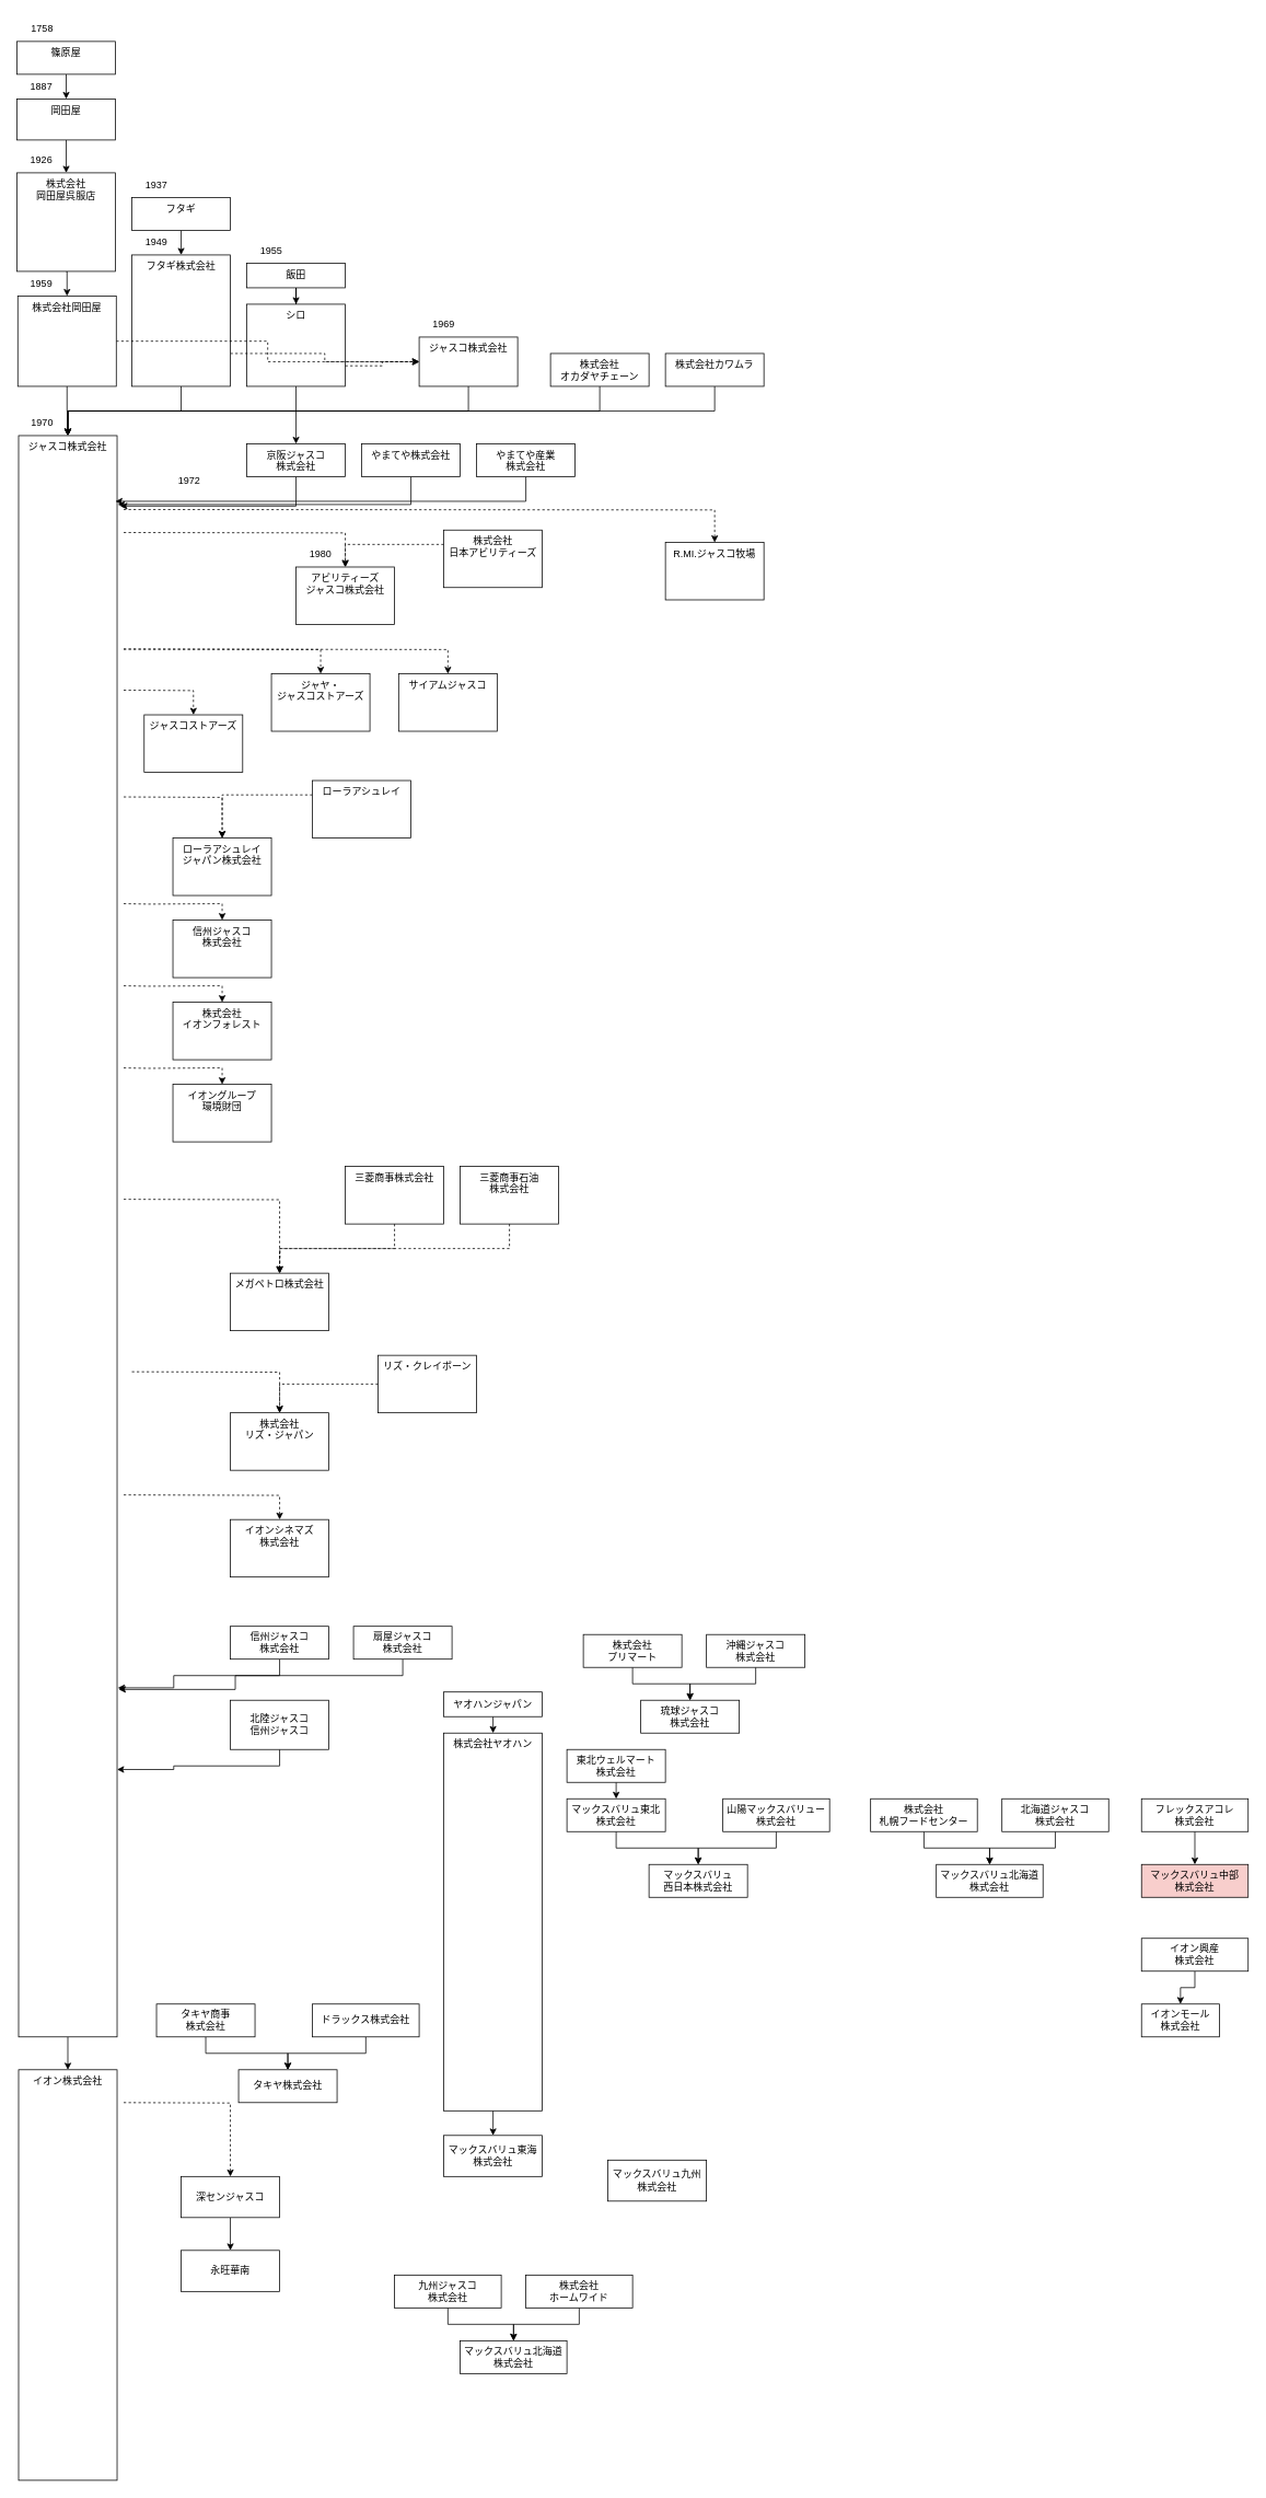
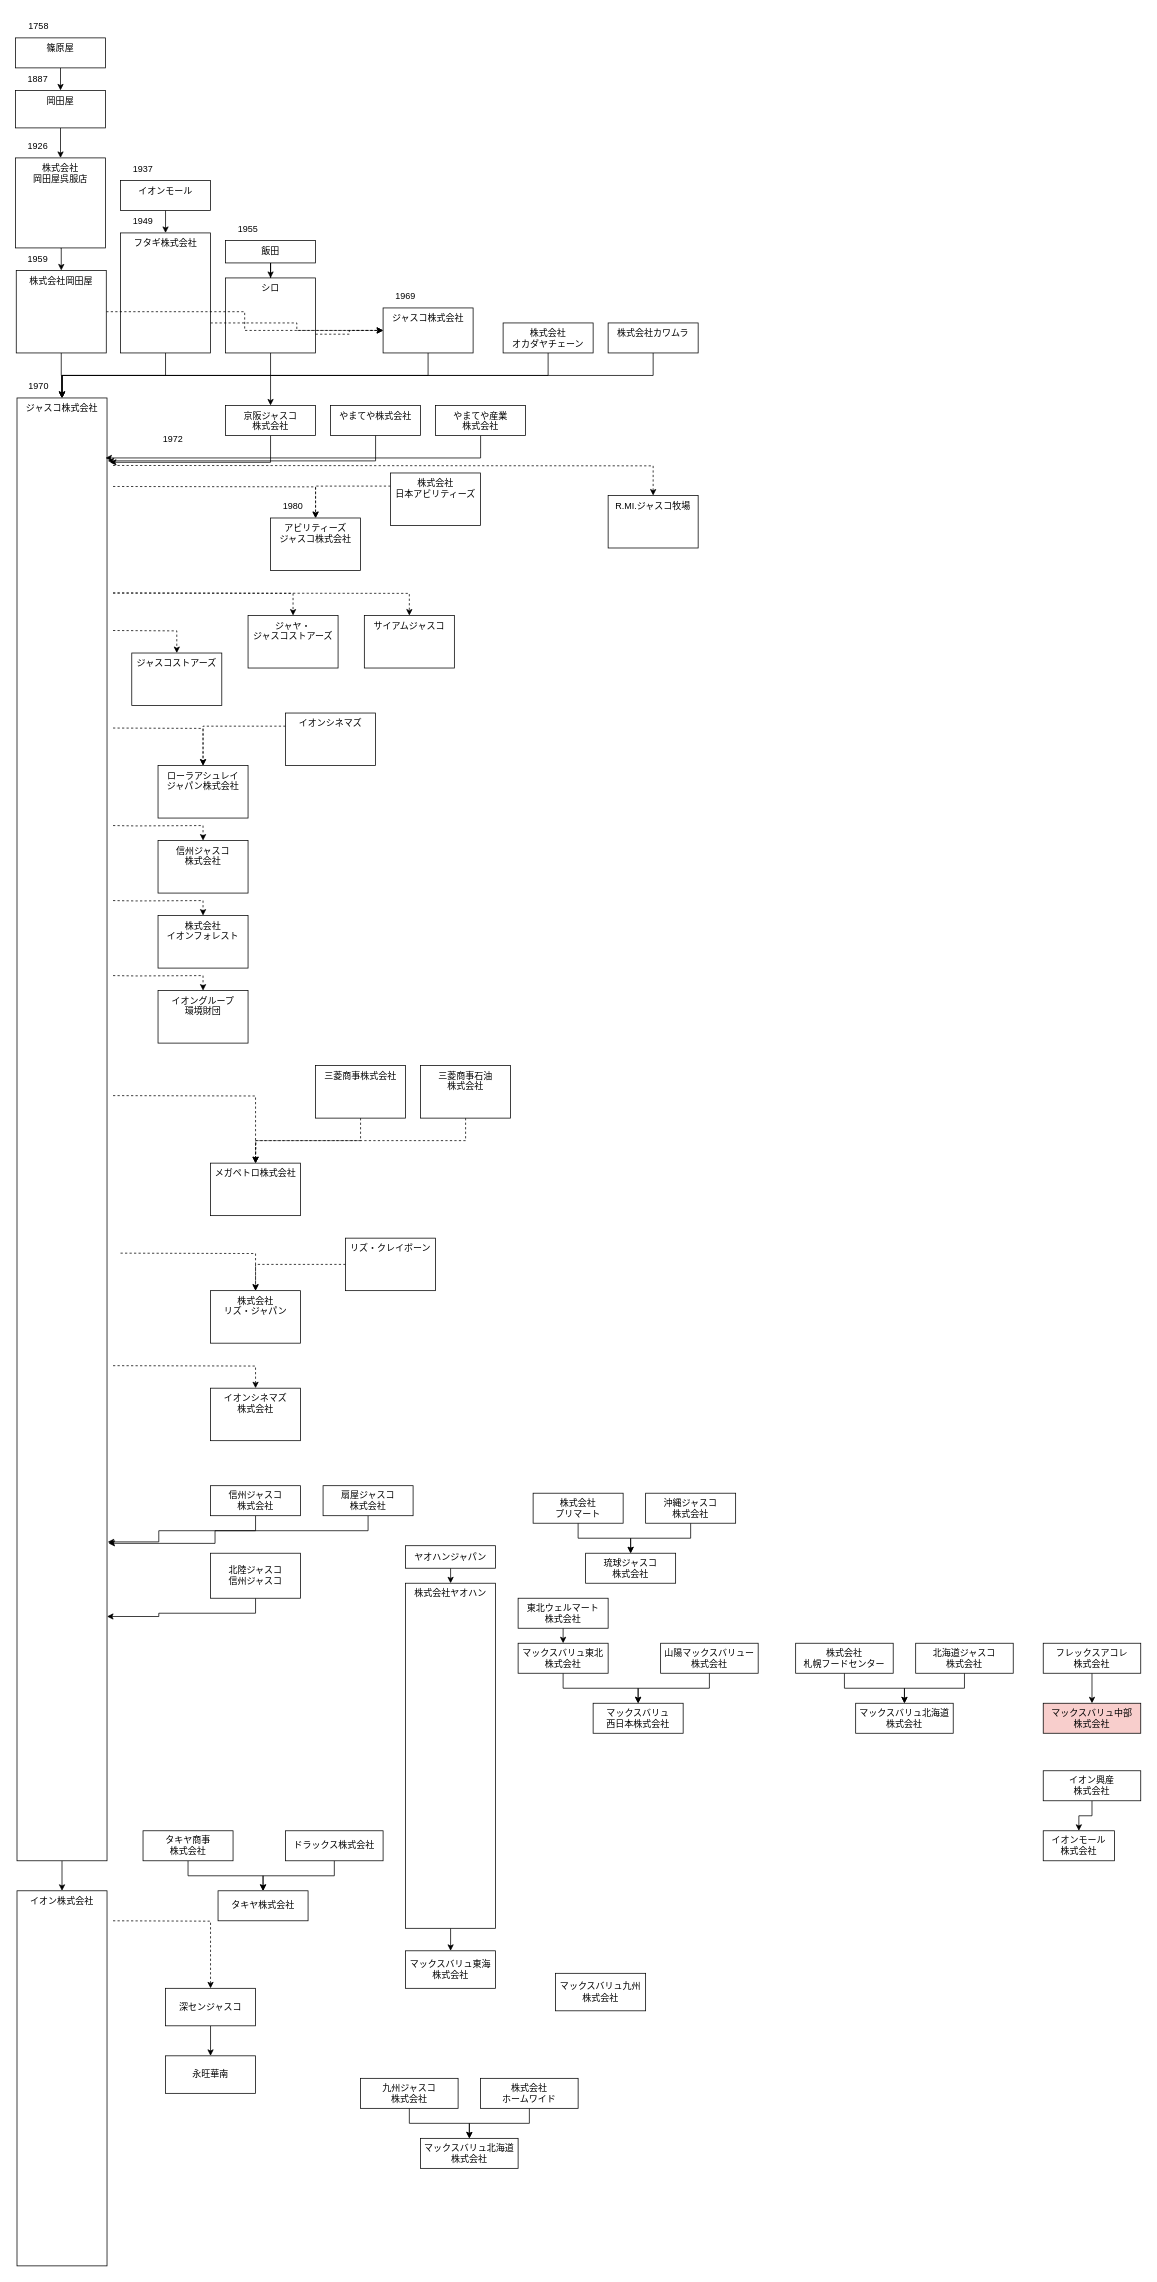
- <mxCell id="14" value="フタギ" style="rounded=0;whiteSpace=wrap;html=1;verticalAlign=top;" vertex="1" parent="1"><mxGeometry x="160" y="240" width="120" height="40" as="geometry" /></mxCell>
+ <mxCell id="14" value="イオンモール" style="rounded=0;whiteSpace=wrap;html=1;verticalAlign=top;" vertex="1" parent="1"><mxGeometry x="160" y="240" width="120" height="40" as="geometry" /></mxCell>
- <mxCell id="60" value="株式会社&lt;br&gt;日本アビリティーズ" style="rounded=0;whiteSpace=wrap;html=1;verticalAlign=top;" vertex="1" parent="1"><mxGeometry x="540" y="645" width="120" height="70" as="geometry" /></mxCell>
+ <mxCell id="60" value="株式会社&lt;br&gt;日本アビリティーズ" style="rounded=0;whiteSpace=wrap;html=1;verticalAlign=top;" vertex="1" parent="1"><mxGeometry x="520" y="630" width="120" height="70" as="geometry" /></mxCell>
- <mxCell id="66" value="ローラアシュレイ" style="rounded=0;whiteSpace=wrap;html=1;verticalAlign=top;" vertex="1" parent="1"><mxGeometry x="380" y="950" width="120" height="70" as="geometry" /></mxCell>
+ <mxCell id="66" value="イオンシネマズ" style="rounded=0;whiteSpace=wrap;html=1;verticalAlign=top;" vertex="1" parent="1"><mxGeometry x="380" y="950" width="120" height="70" as="geometry" /></mxCell>
